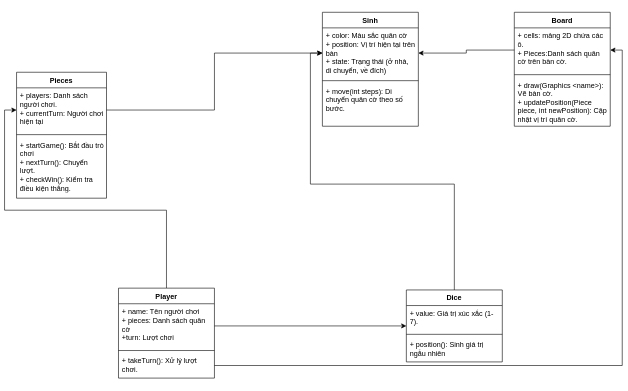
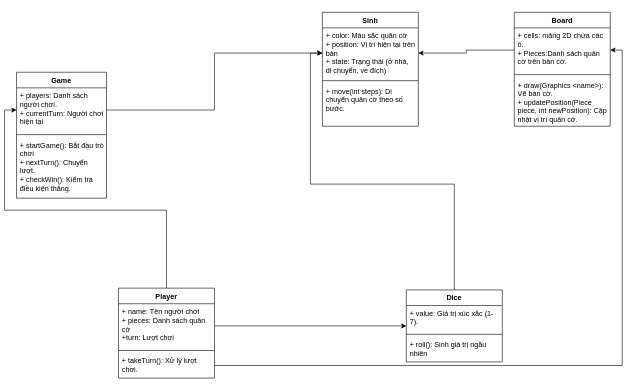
- <mxCell id="20" value="Pieces" style="swimlane;fontStyle=1;align=center;verticalAlign=top;childLayout=stackLayout;horizontal=1;startSize=26;horizontalStack=0;resizeParent=1;resizeParentMax=0;resizeLast=0;collapsible=1;marginBottom=0;whiteSpace=wrap;html=1;" vertex="1" parent="1"><mxGeometry x="20" y="120" width="150" height="210" as="geometry" /></mxCell>
+ <mxCell id="20" value="Game" style="swimlane;fontStyle=1;align=center;verticalAlign=top;childLayout=stackLayout;horizontal=1;startSize=26;horizontalStack=0;resizeParent=1;resizeParentMax=0;resizeLast=0;collapsible=1;marginBottom=0;whiteSpace=wrap;html=1;" vertex="1" parent="1"><mxGeometry x="20" y="120" width="150" height="210" as="geometry" /></mxCell>
- <mxCell id="19" value="+ position(): Sinh giá trị ngẫu nhiên" style="text;strokeColor=none;fillColor=none;align=left;verticalAlign=top;spacingLeft=4;spacingRight=4;overflow=hidden;rotatable=0;points=[[0,0.5],[1,0.5]];portConstraint=eastwest;whiteSpace=wrap;html=1;" vertex="1" parent="16"><mxGeometry y="78" width="160" height="42" as="geometry" /></mxCell>
+ <mxCell id="19" value="+ roll(): Sinh giá trị ngẫu nhiên" style="text;strokeColor=none;fillColor=none;align=left;verticalAlign=top;spacingLeft=4;spacingRight=4;overflow=hidden;rotatable=0;points=[[0,0.5],[1,0.5]];portConstraint=eastwest;whiteSpace=wrap;html=1;" vertex="1" parent="16"><mxGeometry y="78" width="160" height="42" as="geometry" /></mxCell>
